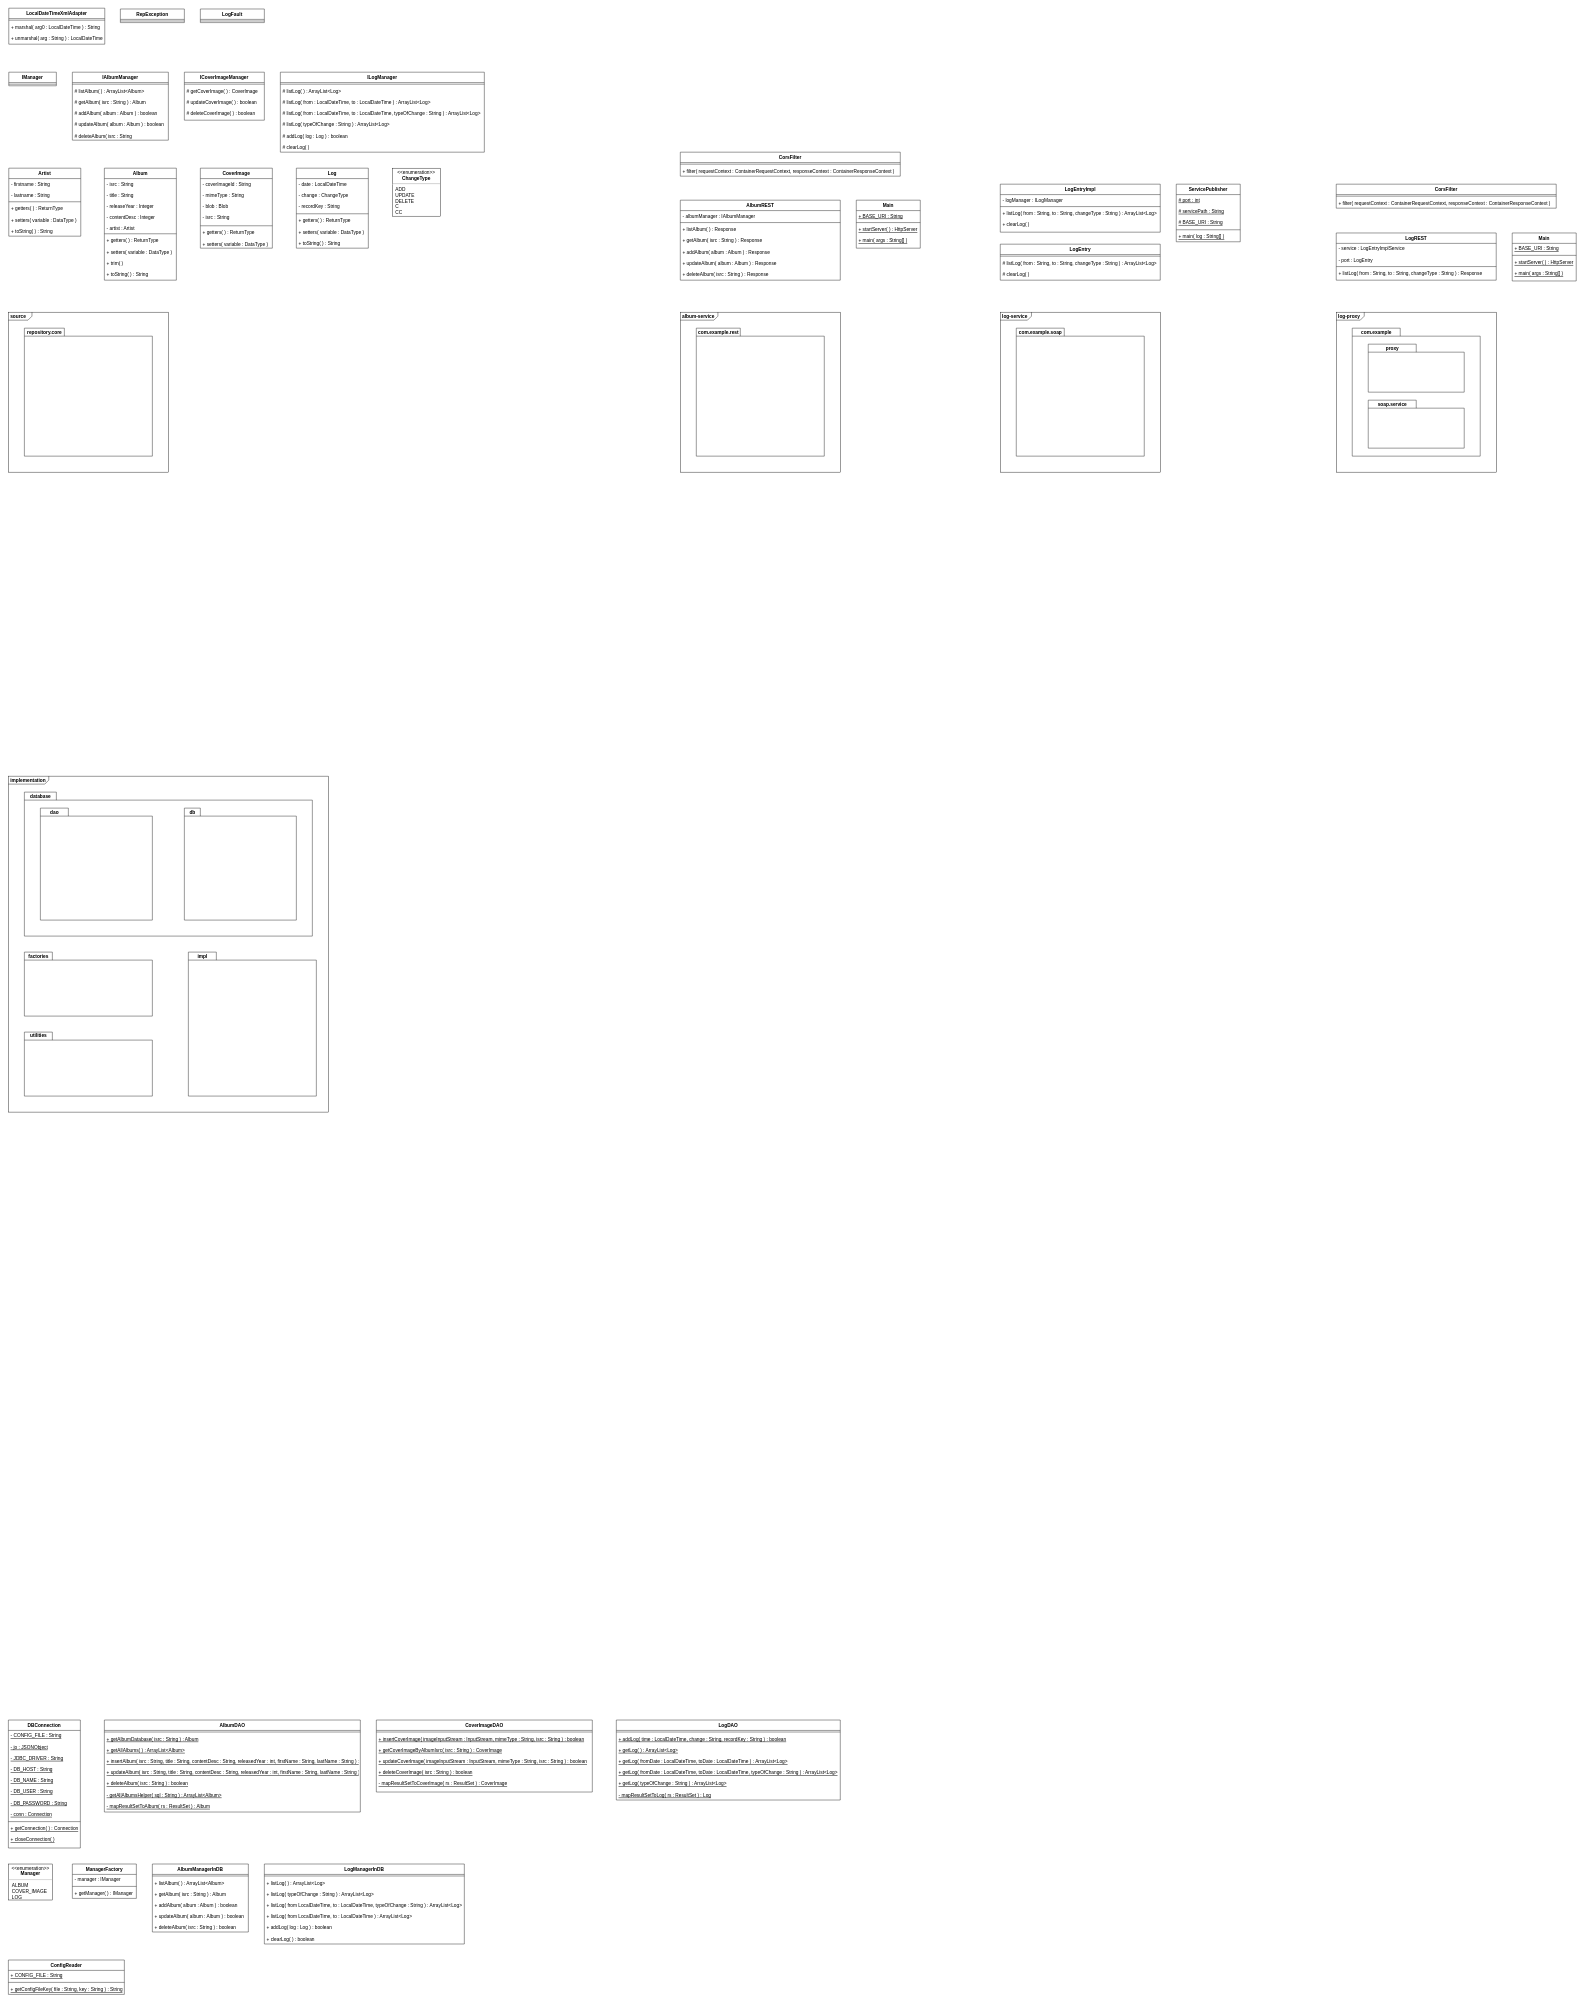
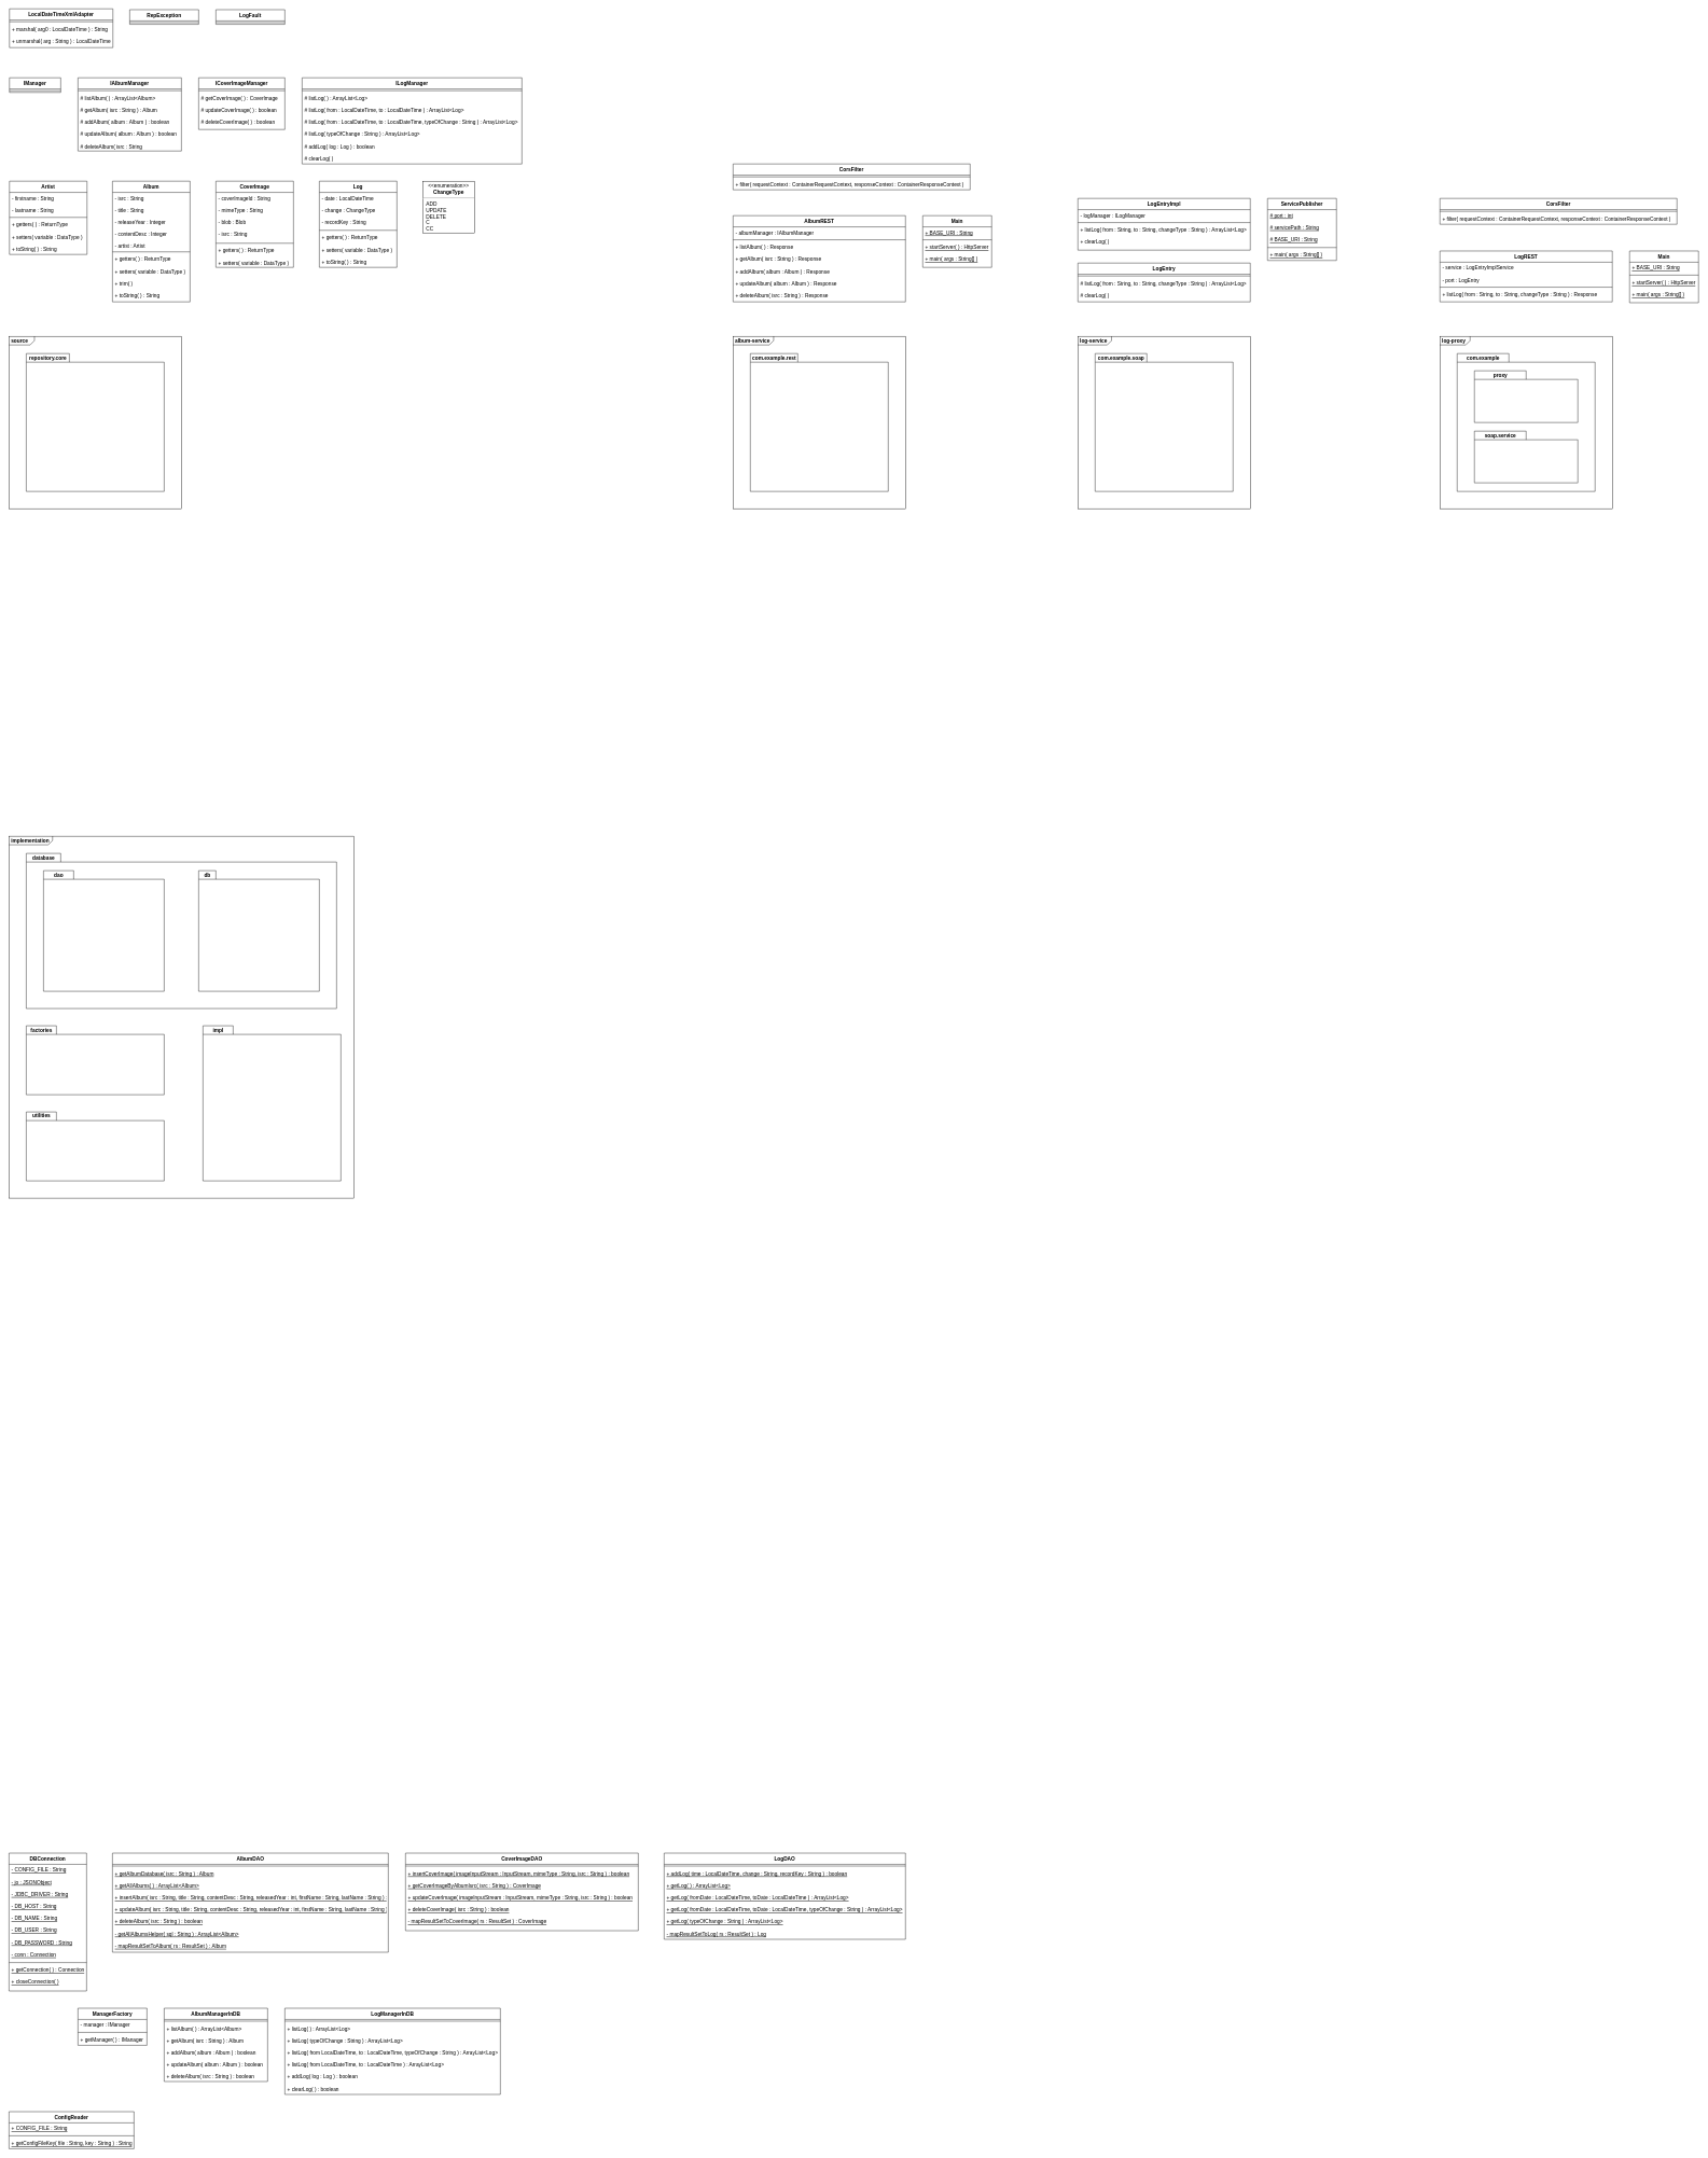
- <mxCell id="99" value="+ main( log : String[] )" style="text;strokeColor=none;fillColor=none;align=left;verticalAlign=top;spacingLeft=4;spacingRight=4;overflow=hidden;rotatable=0;points=[[0,0.5],[1,0.5]];portConstraint=eastwest;fontStyle=4" parent="96" vertex="1"><mxGeometry y="118" width="160" height="26" as="geometry" /></mxCell>
+ <mxCell id="99" value="+ main( args : String[] )" style="text;strokeColor=none;fillColor=none;align=left;verticalAlign=top;spacingLeft=4;spacingRight=4;overflow=hidden;rotatable=0;points=[[0,0.5],[1,0.5]];portConstraint=eastwest;fontStyle=4" parent="96" vertex="1"><mxGeometry y="118" width="160" height="26" as="geometry" /></mxCell>
- <mxCell id="63" value="&lt;p style=&quot;margin: 0px ; margin-top: 4px ; text-align: center&quot;&gt;&amp;lt;&amp;lt;enumeration&amp;gt;&amp;gt;&lt;br&gt;&lt;b&gt;Manager&lt;/b&gt;&lt;/p&gt;&lt;hr&gt;&lt;p style=&quot;margin: 0px ; margin-left: 8px ; text-align: left&quot;&gt;ALBUM&lt;br&gt;COVER_IMAGE&lt;/p&gt;&lt;p style=&quot;margin: 0px ; margin-left: 8px ; text-align: left&quot;&gt;LOG&lt;/p&gt;" style="shape=rect;html=1;overflow=fill;whiteSpace=wrap;" parent="1" vertex="1"><mxGeometry x="21" y="4660" width="109" height="90" as="geometry" /></mxCell>
